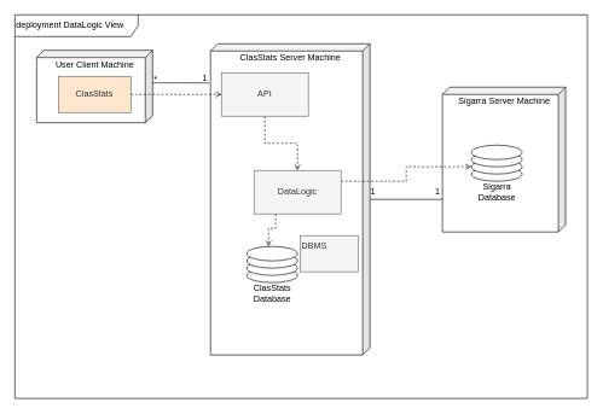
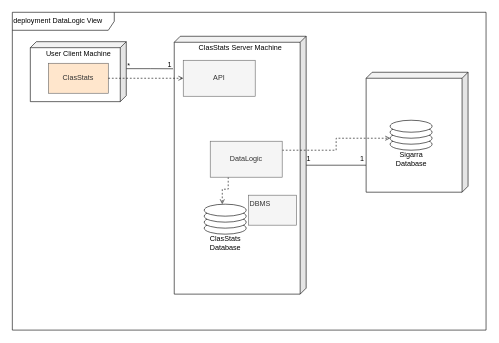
- <mxCell id="12" value="Sigarra Server Machine" style="text;html=1;align=center;verticalAlign=middle;resizable=0;points=[];autosize=1;strokeColor=none;fillColor=none;" vertex="1" parent="1"><mxGeometry x="625" y="130" width="140" height="20" as="geometry" /></mxCell>
- <mxCell id="13" style="edgeStyle=orthogonalEdgeStyle;rounded=0;orthogonalLoop=1;jettySize=auto;html=1;exitX=0.5;exitY=1;exitDx=0;exitDy=0;entryX=0.5;entryY=0;entryDx=0;entryDy=0;dashed=1;endArrow=open;endFill=0;strokeWidth=1;" edge="1" parent="1" source="14" target="17"><mxGeometry relative="1" as="geometry" /></mxCell>
